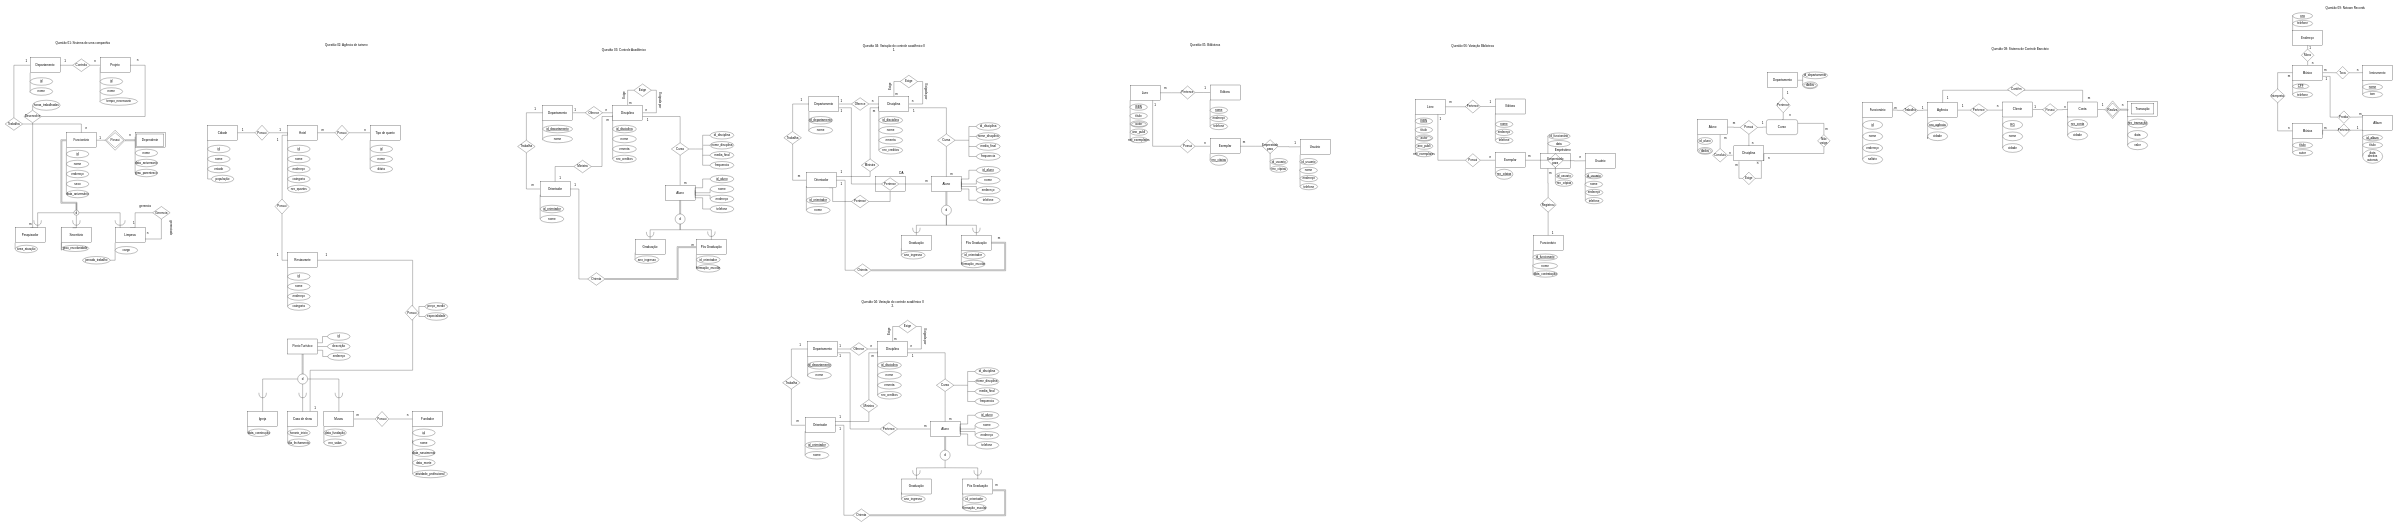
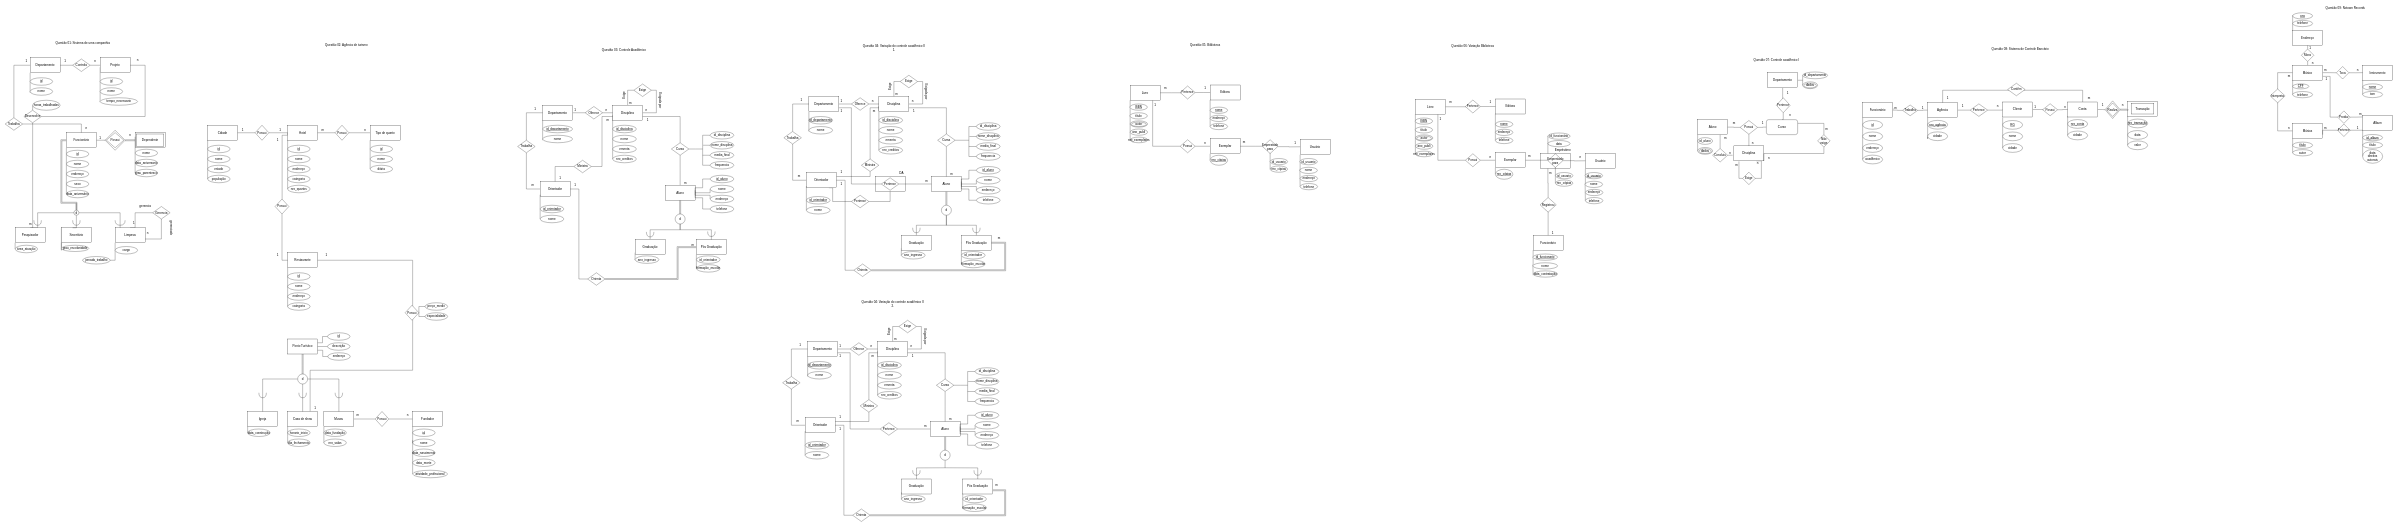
+ <mxCell id="505" value="Questão 07: Controle acadêmico I" style="text;html=1;align=center;verticalAlign=middle;resizable=0;points=[];autosize=1;" parent="1" vertex="1"><mxGeometry x="7005" y="230" width="200" height="20" as="geometry" /></mxCell>
- <mxCell id="551" value="salário" style="ellipse;whiteSpace=wrap;html=1;fillColor=#ffffff;" parent="1" vertex="1"><mxGeometry x="7450" y="619.5" width="80" height="35" as="geometry" /></mxCell>
+ <mxCell id="551" value="acadêmico" style="ellipse;whiteSpace=wrap;html=1;fillColor=#ffffff;" parent="1" vertex="1"><mxGeometry x="7450" y="619.5" width="80" height="35" as="geometry" /></mxCell>
- <mxCell id="85" value="população" style="ellipse;whiteSpace=wrap;html=1;" parent="1" vertex="1"><mxGeometry x="845" y="700" width="90" height="30" as="geometry" /></mxCell>
+ <mxCell id="85" value="população" style="ellipse;whiteSpace=wrap;html=1;" parent="1" vertex="1"><mxGeometry x="830" y="700" width="90" height="30" as="geometry" /></mxCell>
